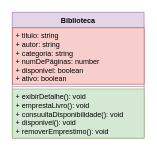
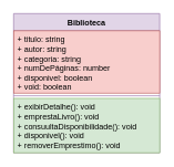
- <mxCell id="3" value="&lt;div&gt;+ titulo: string&lt;/div&gt;&lt;div&gt;+ autor: string&lt;/div&gt;&lt;div&gt;+ categoria: string&lt;br&gt;&lt;/div&gt;&lt;div&gt;+ numDePáginas: number&lt;/div&gt;&lt;div&gt;+ disponivel: boolean&lt;/div&gt;&lt;div&gt;+ ativo: boolean&lt;br&gt;&lt;/div&gt;" style="text;strokeColor=#b85450;fillColor=#f8cecc;align=left;verticalAlign=top;spacingLeft=4;spacingRight=4;overflow=hidden;rotatable=0;points=[[0,0.5],[1,0.5]];portConstraint=eastwest;whiteSpace=wrap;html=1;" vertex="1" parent="2"><mxGeometry y="26" width="220" height="94" as="geometry" /></mxCell>
+ <mxCell id="3" value="&lt;div&gt;+ titulo: string&lt;/div&gt;&lt;div&gt;+ autor: string&lt;/div&gt;&lt;div&gt;+ categoria: string&lt;br&gt;&lt;/div&gt;&lt;div&gt;+ numDePáginas: number&lt;/div&gt;&lt;div&gt;+ disponivel: boolean&lt;/div&gt;&lt;div&gt;+ void: boolean&lt;br&gt;&lt;/div&gt;" style="text;strokeColor=#b85450;fillColor=#f8cecc;align=left;verticalAlign=top;spacingLeft=4;spacingRight=4;overflow=hidden;rotatable=0;points=[[0,0.5],[1,0.5]];portConstraint=eastwest;whiteSpace=wrap;html=1;" vertex="1" parent="2"><mxGeometry y="26" width="220" height="94" as="geometry" /></mxCell>
